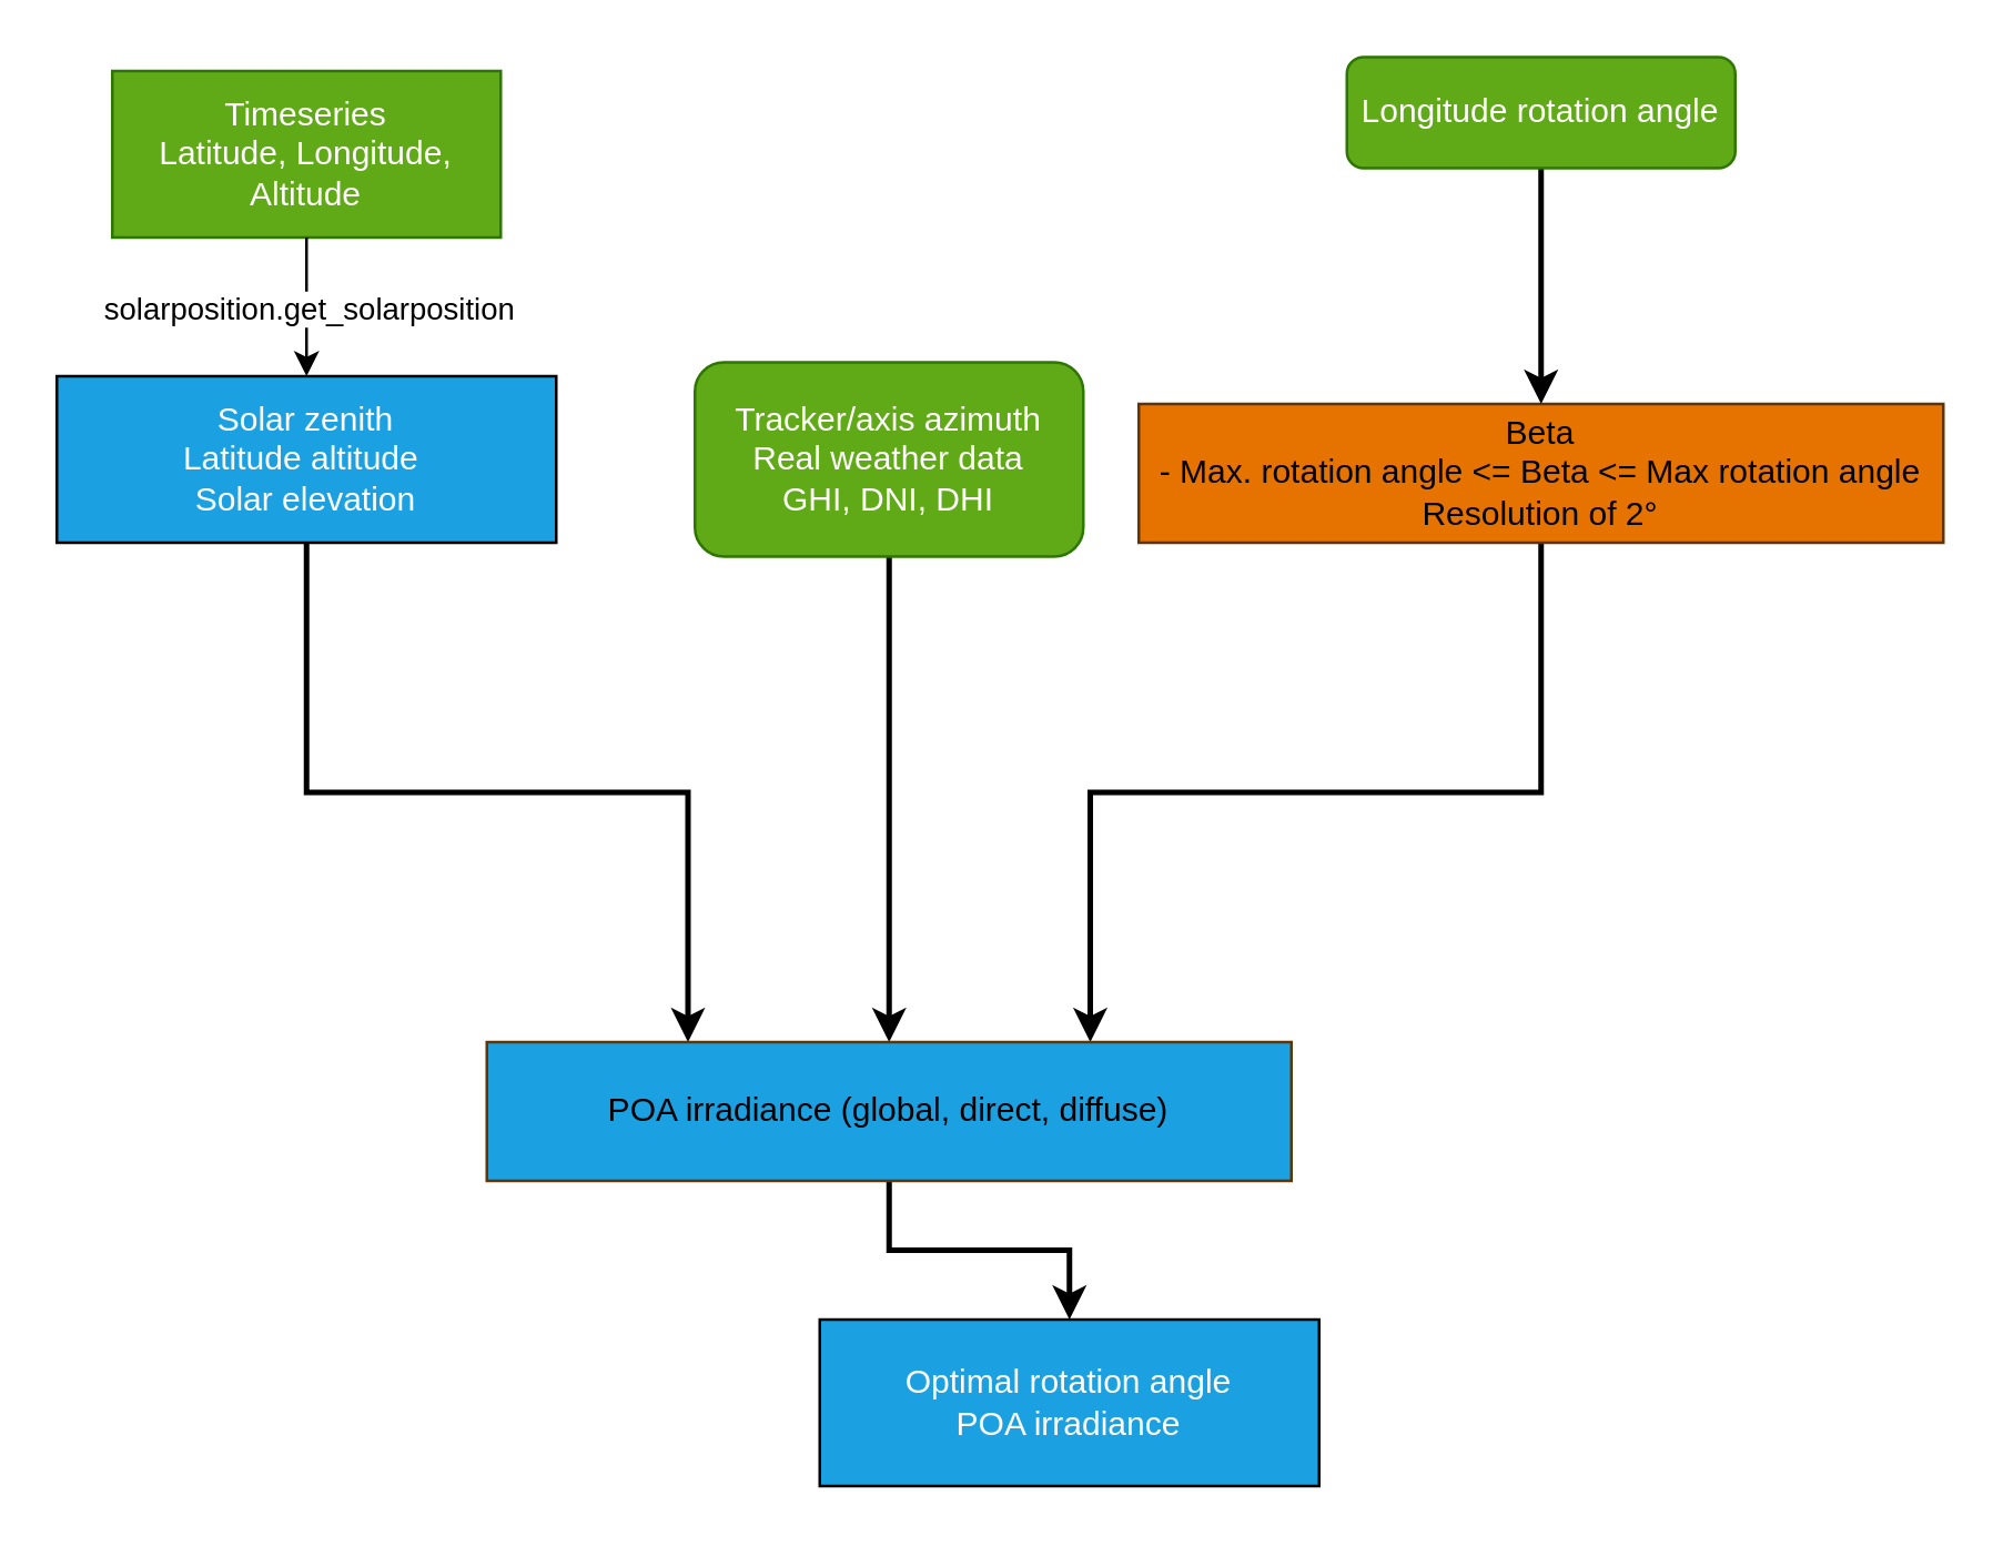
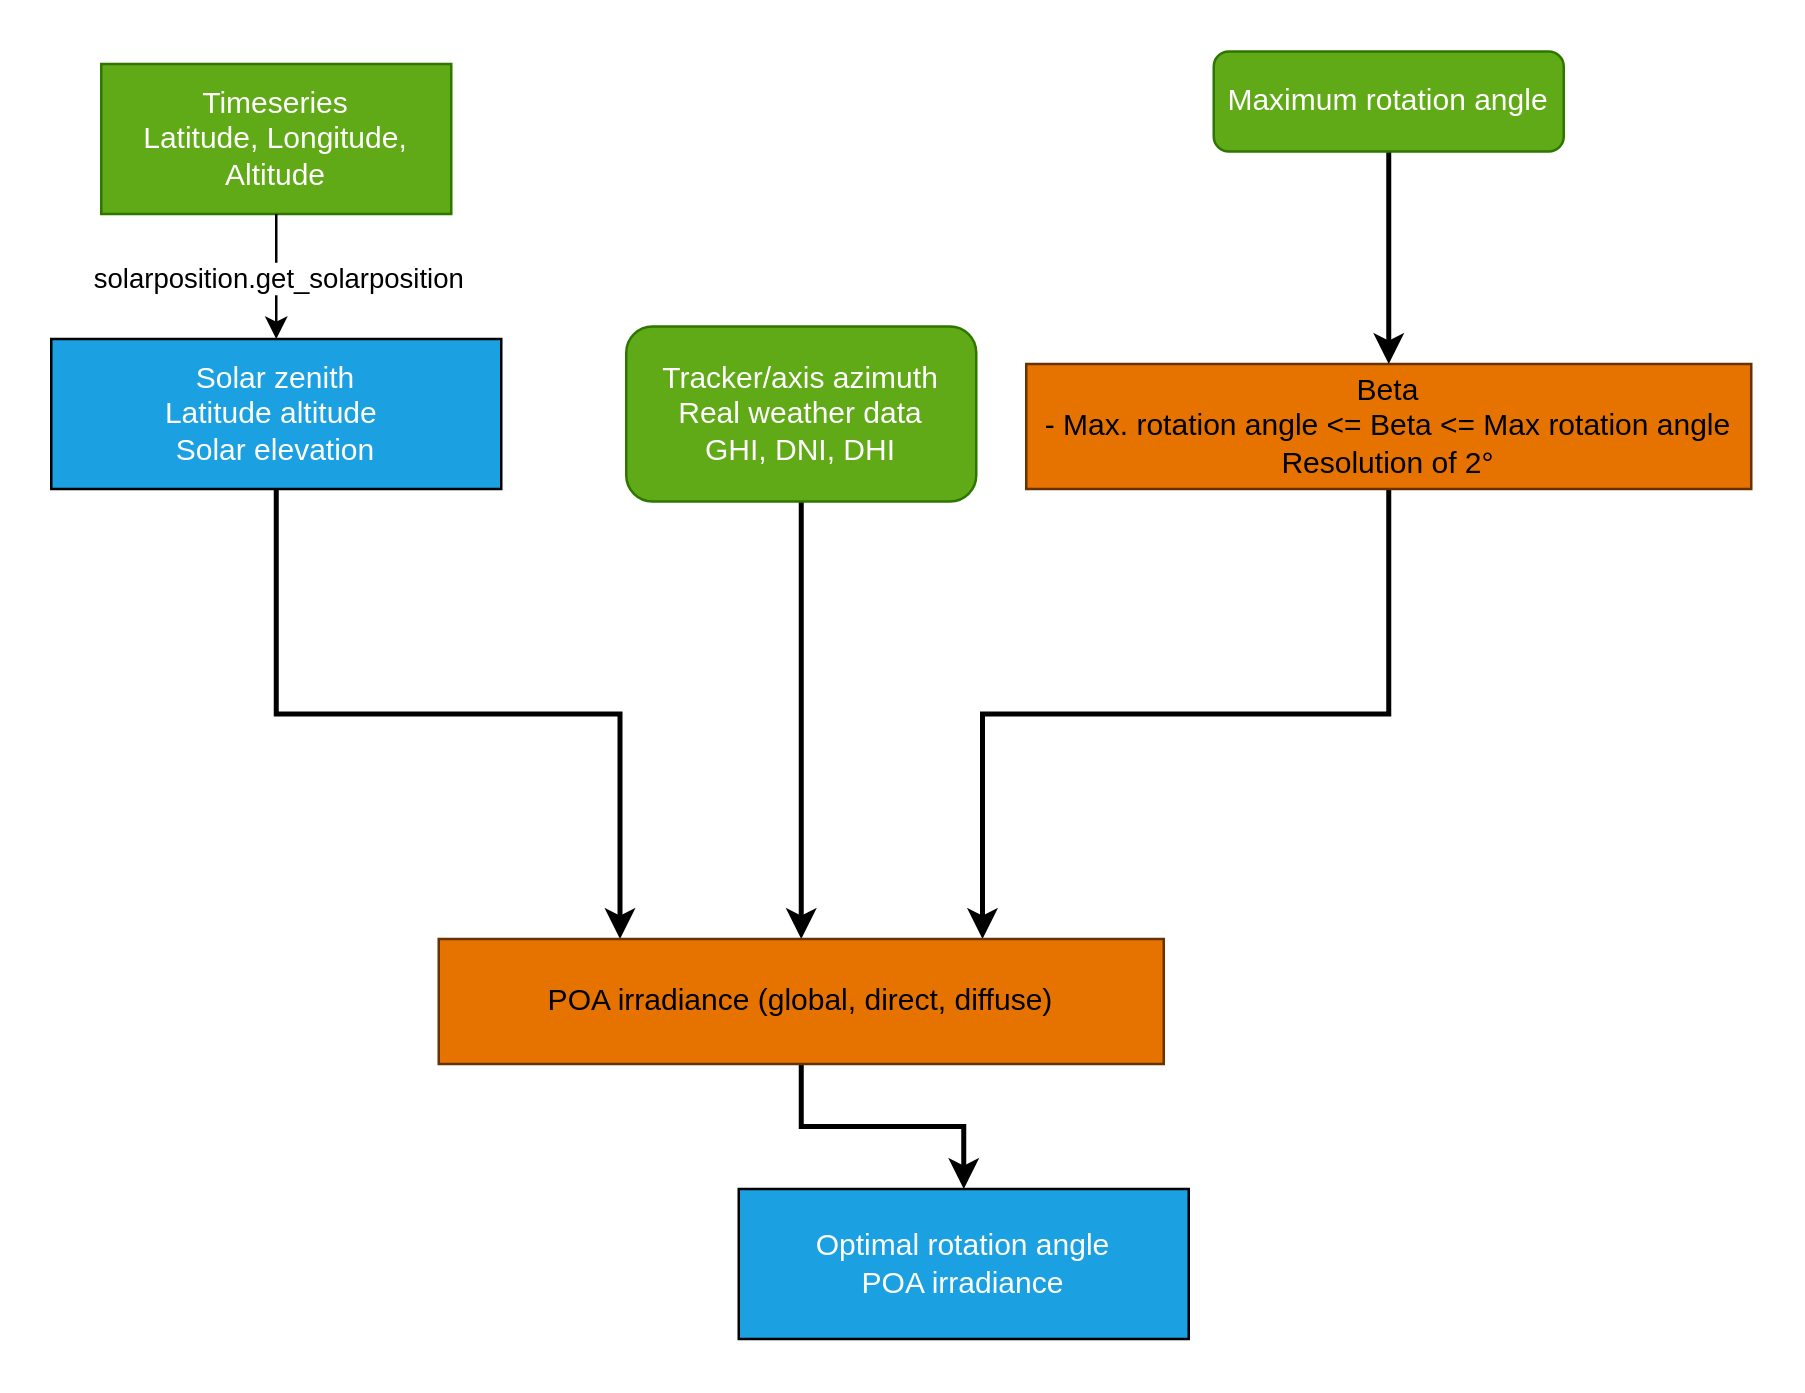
- <mxCell id="15" value="Longitude rotation angle" style="rounded=1;whiteSpace=wrap;html=1;fontSize=12;glass=0;strokeWidth=1;shadow=0;fillColor=#60a917;fontColor=#ffffff;strokeColor=#2D7600;" vertex="1" parent="1"><mxGeometry x="485" y="20" width="140" height="40" as="geometry" /></mxCell>
+ <mxCell id="15" value="Maximum rotation angle" style="rounded=1;whiteSpace=wrap;html=1;fontSize=12;glass=0;strokeWidth=1;shadow=0;fillColor=#60a917;fontColor=#ffffff;strokeColor=#2D7600;" vertex="1" parent="1"><mxGeometry x="485" y="20" width="140" height="40" as="geometry" /></mxCell>
- <mxCell id="12" value="POA irradiance (global, direct, diffuse)" style="rounded=0;whiteSpace=wrap;html=1;fillStyle=solid;fillColor=#1ba1e2;strokeColor=#663300;" vertex="1" parent="1"><mxGeometry x="175" y="375" width="290" height="50" as="geometry" /></mxCell>
+ <mxCell id="12" value="POA irradiance (global, direct, diffuse)" style="rounded=0;whiteSpace=wrap;html=1;fillStyle=solid;fillColor=#E67300;strokeColor=#663300;" vertex="1" parent="1"><mxGeometry x="175" y="375" width="290" height="50" as="geometry" /></mxCell>
